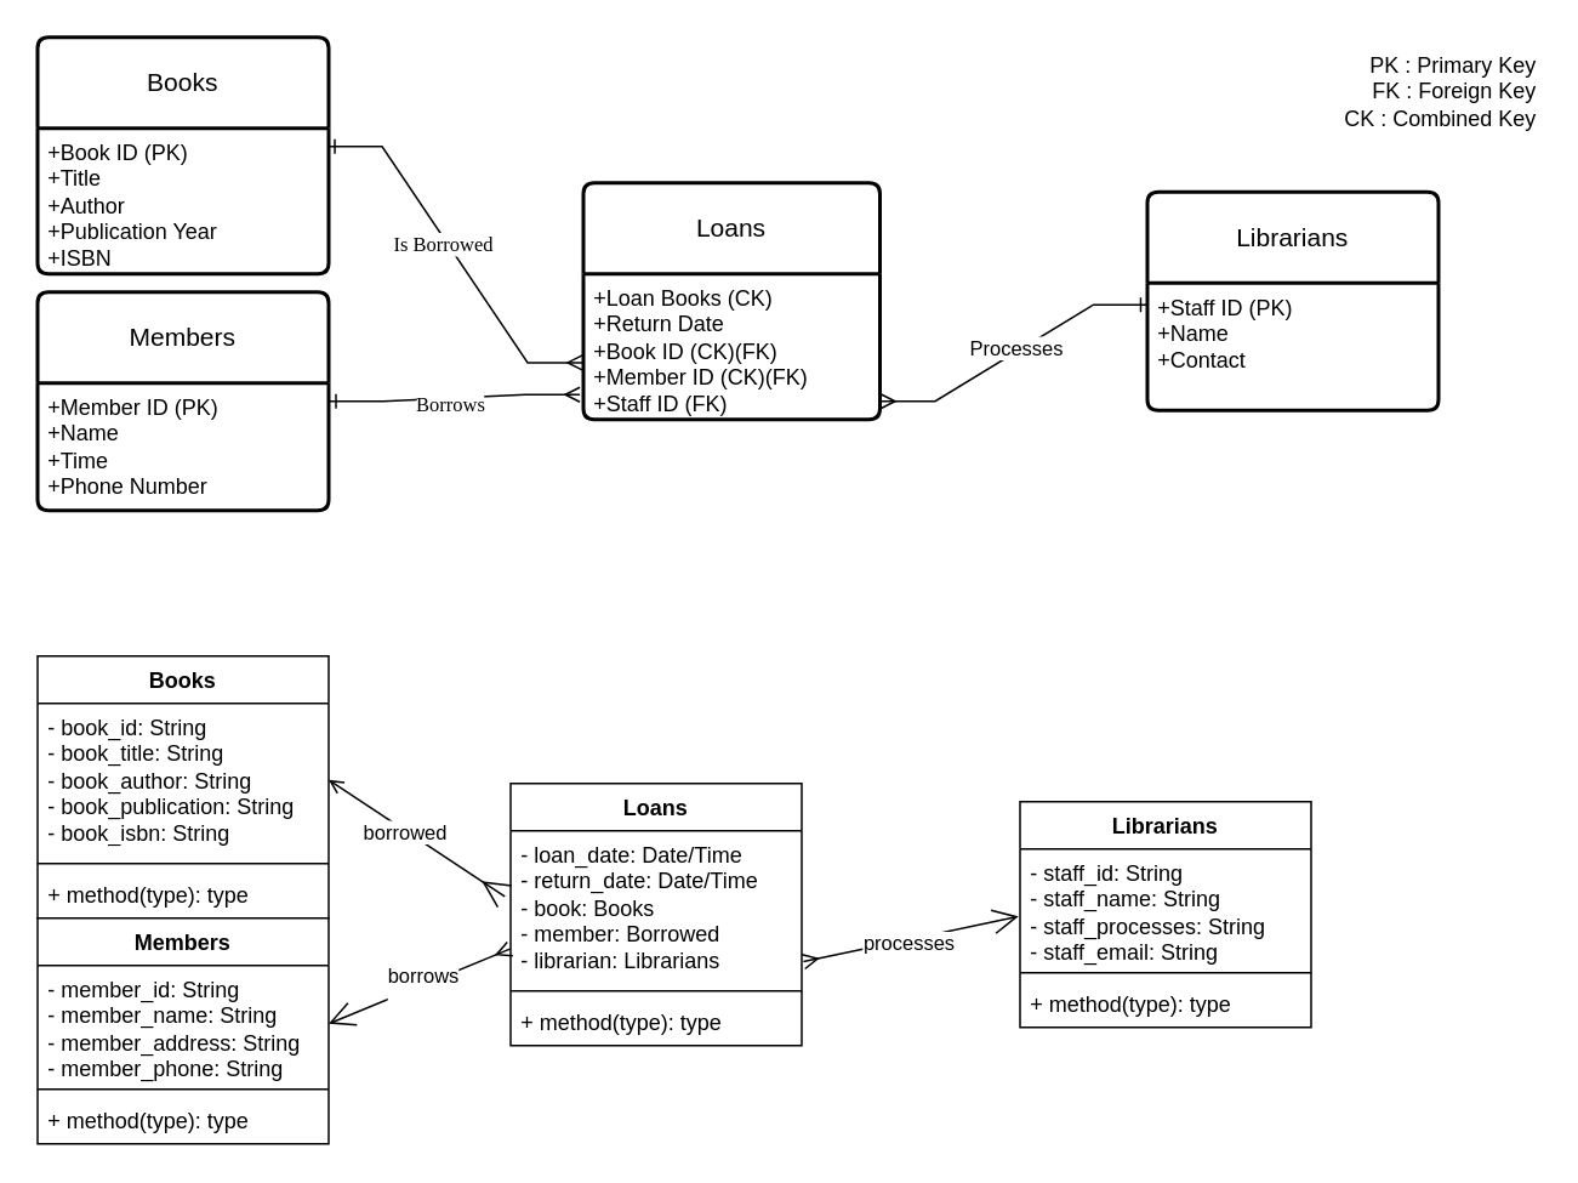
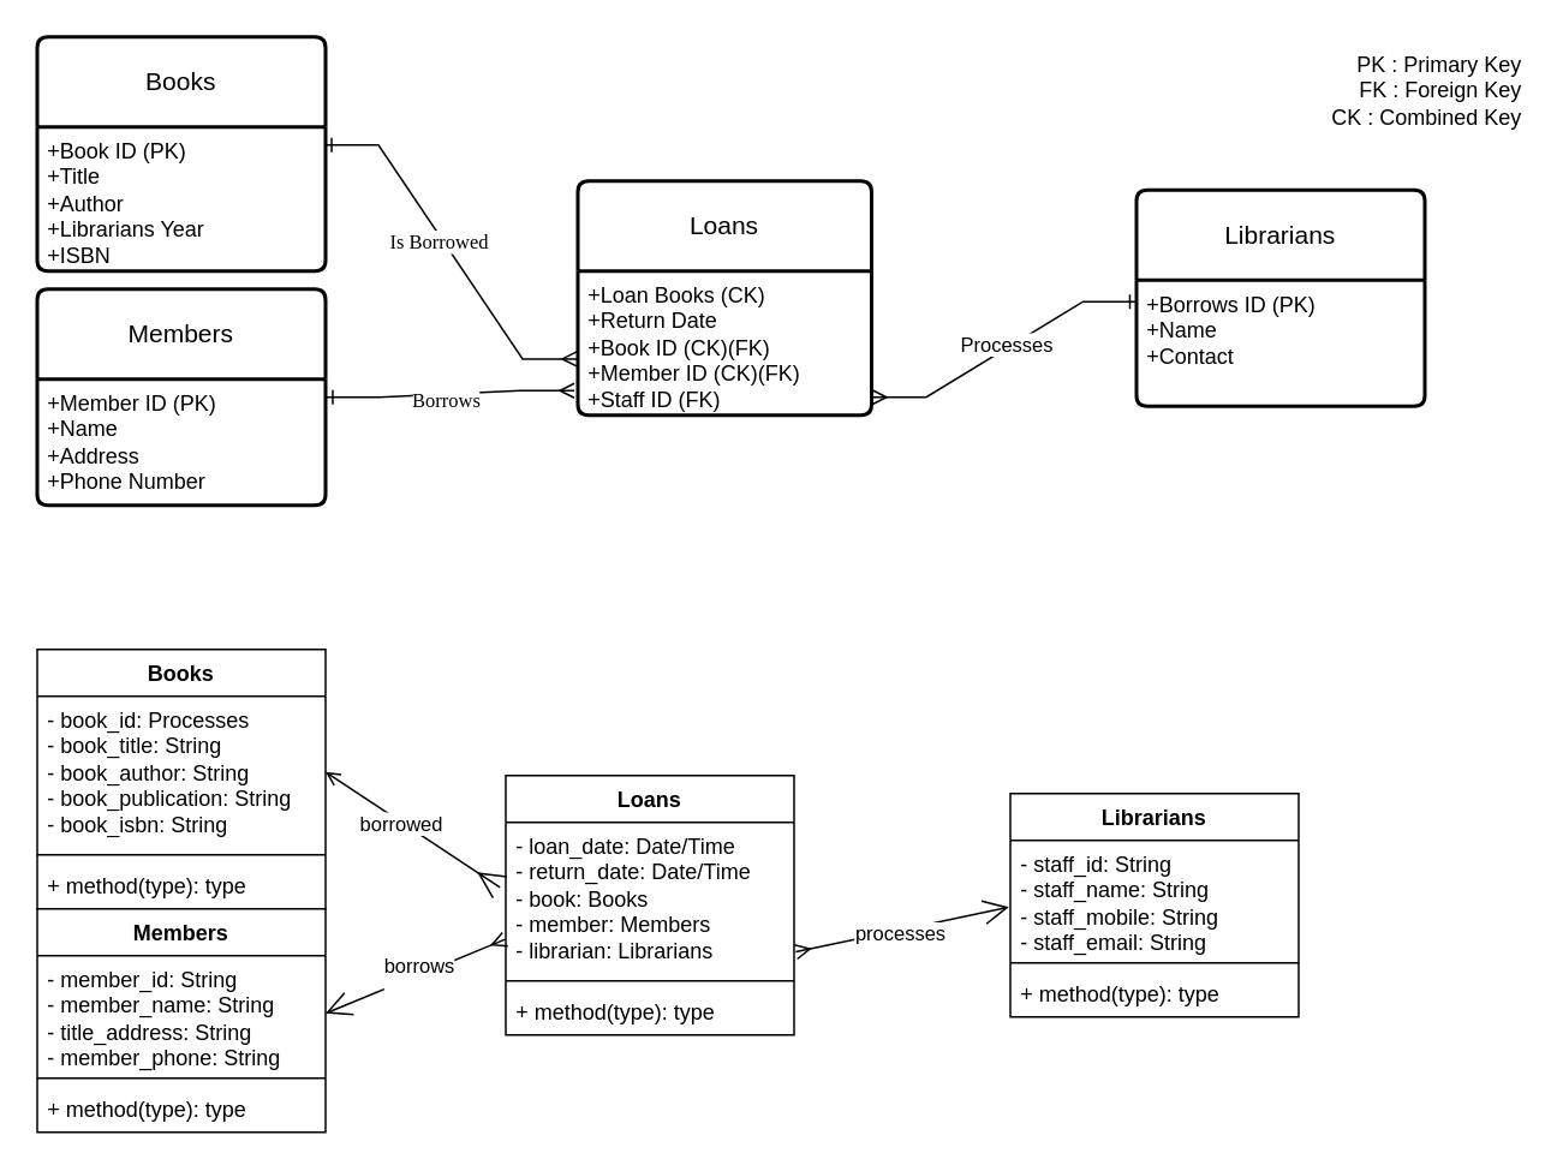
- <mxCell id="3" value="+Book ID (PK)&lt;br&gt;&lt;div&gt;+Title&lt;/div&gt;&lt;div&gt;+Author&lt;/div&gt;&lt;div&gt;+Publication Year&lt;/div&gt;&lt;div&gt;+ISBN&lt;/div&gt;" style="align=left;strokeColor=none;fillColor=none;spacingLeft=4;fontSize=12;verticalAlign=top;resizable=0;rotatable=0;part=1;html=1;" vertex="1" parent="2"><mxGeometry y="50" width="160" height="80" as="geometry" /></mxCell>
+ <mxCell id="3" value="+Book ID (PK)&lt;br&gt;&lt;div&gt;+Title&lt;/div&gt;&lt;div&gt;+Author&lt;/div&gt;&lt;div&gt;+Librarians Year&lt;/div&gt;&lt;div&gt;+ISBN&lt;/div&gt;" style="align=left;strokeColor=none;fillColor=none;spacingLeft=4;fontSize=12;verticalAlign=top;resizable=0;rotatable=0;part=1;html=1;" vertex="1" parent="2"><mxGeometry y="50" width="160" height="80" as="geometry" /></mxCell>
- <mxCell id="7" value="+Staff ID (PK)&lt;div&gt;+Name&lt;/div&gt;&lt;div&gt;+Contact&lt;/div&gt;" style="align=left;strokeColor=none;fillColor=none;spacingLeft=4;fontSize=12;verticalAlign=top;resizable=0;rotatable=0;part=1;html=1;" vertex="1" parent="6"><mxGeometry y="50" width="160" height="70" as="geometry" /></mxCell>
+ <mxCell id="7" value="+Borrows ID (PK)&lt;div&gt;+Name&lt;/div&gt;&lt;div&gt;+Contact&lt;/div&gt;" style="align=left;strokeColor=none;fillColor=none;spacingLeft=4;fontSize=12;verticalAlign=top;resizable=0;rotatable=0;part=1;html=1;" vertex="1" parent="6"><mxGeometry y="50" width="160" height="70" as="geometry" /></mxCell>
- <mxCell id="5" value="+Member ID (PK)&lt;div&gt;+Name&lt;/div&gt;&lt;div&gt;+Time&lt;/div&gt;&lt;div&gt;+Phone Number&lt;/div&gt;" style="align=left;strokeColor=none;fillColor=none;spacingLeft=4;fontSize=12;verticalAlign=top;resizable=0;rotatable=0;part=1;html=1;" vertex="1" parent="4"><mxGeometry y="50" width="160" height="70" as="geometry" /></mxCell>
+ <mxCell id="5" value="+Member ID (PK)&lt;div&gt;+Name&lt;/div&gt;&lt;div&gt;+Address&lt;/div&gt;&lt;div&gt;+Phone Number&lt;/div&gt;" style="align=left;strokeColor=none;fillColor=none;spacingLeft=4;fontSize=12;verticalAlign=top;resizable=0;rotatable=0;part=1;html=1;" vertex="1" parent="4"><mxGeometry y="50" width="160" height="70" as="geometry" /></mxCell>
- <mxCell id="18" value="- book_id: String&lt;div&gt;- book_title: String&lt;/div&gt;&lt;div&gt;- book_author: String&lt;/div&gt;&lt;div&gt;- book_publication: String&lt;/div&gt;&lt;div&gt;- book_isbn: String&lt;/div&gt;" style="text;strokeColor=none;fillColor=none;align=left;verticalAlign=top;spacingLeft=4;spacingRight=4;overflow=hidden;rotatable=0;points=[[0,0.5],[1,0.5]];portConstraint=eastwest;whiteSpace=wrap;html=1;shadow=0;" vertex="1" parent="17"><mxGeometry y="26" width="160" height="84" as="geometry" /></mxCell>
+ <mxCell id="18" value="- book_id: Processes&lt;div&gt;- book_title: String&lt;/div&gt;&lt;div&gt;- book_author: String&lt;/div&gt;&lt;div&gt;- book_publication: String&lt;/div&gt;&lt;div&gt;- book_isbn: String&lt;/div&gt;" style="text;strokeColor=none;fillColor=none;align=left;verticalAlign=top;spacingLeft=4;spacingRight=4;overflow=hidden;rotatable=0;points=[[0,0.5],[1,0.5]];portConstraint=eastwest;whiteSpace=wrap;html=1;shadow=0;" vertex="1" parent="17"><mxGeometry y="26" width="160" height="84" as="geometry" /></mxCell>
- <mxCell id="26" value="- loan_date: Date/Time&lt;div&gt;- return_date: Date/Time&lt;/div&gt;&lt;div&gt;- book: Books&lt;/div&gt;&lt;div&gt;- member: Borrowed&lt;/div&gt;&lt;div&gt;- librarian: Librarians&lt;/div&gt;" style="text;strokeColor=none;fillColor=none;align=left;verticalAlign=top;spacingLeft=4;spacingRight=4;overflow=hidden;rotatable=0;points=[[0,0.5],[1,0.5]];portConstraint=eastwest;whiteSpace=wrap;html=1;shadow=0;" vertex="1" parent="25"><mxGeometry y="26" width="160" height="84" as="geometry" /></mxCell>
+ <mxCell id="26" value="- loan_date: Date/Time&lt;div&gt;- return_date: Date/Time&lt;/div&gt;&lt;div&gt;- book: Books&lt;/div&gt;&lt;div&gt;- member: Members&lt;/div&gt;&lt;div&gt;- librarian: Librarians&lt;/div&gt;" style="text;strokeColor=none;fillColor=none;align=left;verticalAlign=top;spacingLeft=4;spacingRight=4;overflow=hidden;rotatable=0;points=[[0,0.5],[1,0.5]];portConstraint=eastwest;whiteSpace=wrap;html=1;shadow=0;" vertex="1" parent="25"><mxGeometry y="26" width="160" height="84" as="geometry" /></mxCell>
- <mxCell id="30" value="- staff_id: String&lt;div&gt;- staff_name: String&lt;/div&gt;&lt;div&gt;- staff_processes: String&lt;/div&gt;&lt;div&gt;- staff_email: String&lt;/div&gt;" style="text;strokeColor=none;fillColor=none;align=left;verticalAlign=top;spacingLeft=4;spacingRight=4;overflow=hidden;rotatable=0;points=[[0,0.5],[1,0.5]];portConstraint=eastwest;whiteSpace=wrap;html=1;shadow=0;" vertex="1" parent="29"><mxGeometry y="26" width="160" height="64" as="geometry" /></mxCell>
+ <mxCell id="30" value="- staff_id: String&lt;div&gt;- staff_name: String&lt;/div&gt;&lt;div&gt;- staff_mobile: String&lt;/div&gt;&lt;div&gt;- staff_email: String&lt;/div&gt;" style="text;strokeColor=none;fillColor=none;align=left;verticalAlign=top;spacingLeft=4;spacingRight=4;overflow=hidden;rotatable=0;points=[[0,0.5],[1,0.5]];portConstraint=eastwest;whiteSpace=wrap;html=1;shadow=0;" vertex="1" parent="29"><mxGeometry y="26" width="160" height="64" as="geometry" /></mxCell>
- <mxCell id="22" value="- member_id: String&lt;div&gt;- member_name: String&lt;/div&gt;&lt;div&gt;- member_address: String&lt;/div&gt;&lt;div&gt;- member_phone: String&lt;/div&gt;" style="text;strokeColor=none;fillColor=none;align=left;verticalAlign=top;spacingLeft=4;spacingRight=4;overflow=hidden;rotatable=0;points=[[0,0.5],[1,0.5]];portConstraint=eastwest;whiteSpace=wrap;html=1;shadow=0;" vertex="1" parent="21"><mxGeometry y="26" width="160" height="64" as="geometry" /></mxCell>
+ <mxCell id="22" value="- member_id: String&lt;div&gt;- member_name: String&lt;/div&gt;&lt;div&gt;- title_address: String&lt;/div&gt;&lt;div&gt;- member_phone: String&lt;/div&gt;" style="text;strokeColor=none;fillColor=none;align=left;verticalAlign=top;spacingLeft=4;spacingRight=4;overflow=hidden;rotatable=0;points=[[0,0.5],[1,0.5]];portConstraint=eastwest;whiteSpace=wrap;html=1;shadow=0;" vertex="1" parent="21"><mxGeometry y="26" width="160" height="64" as="geometry" /></mxCell>
